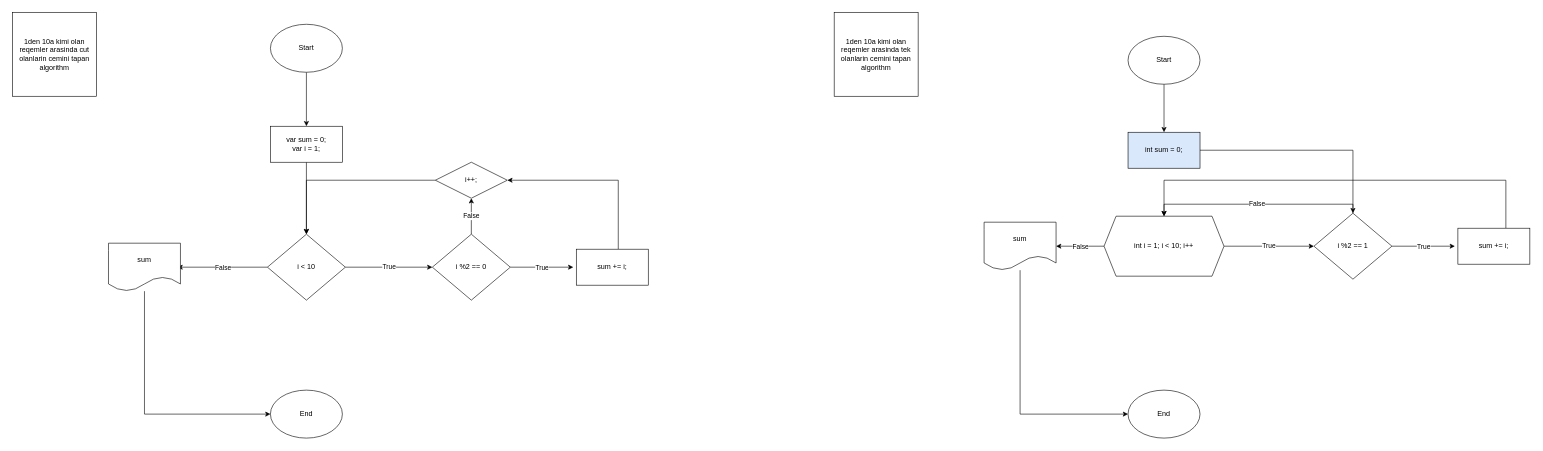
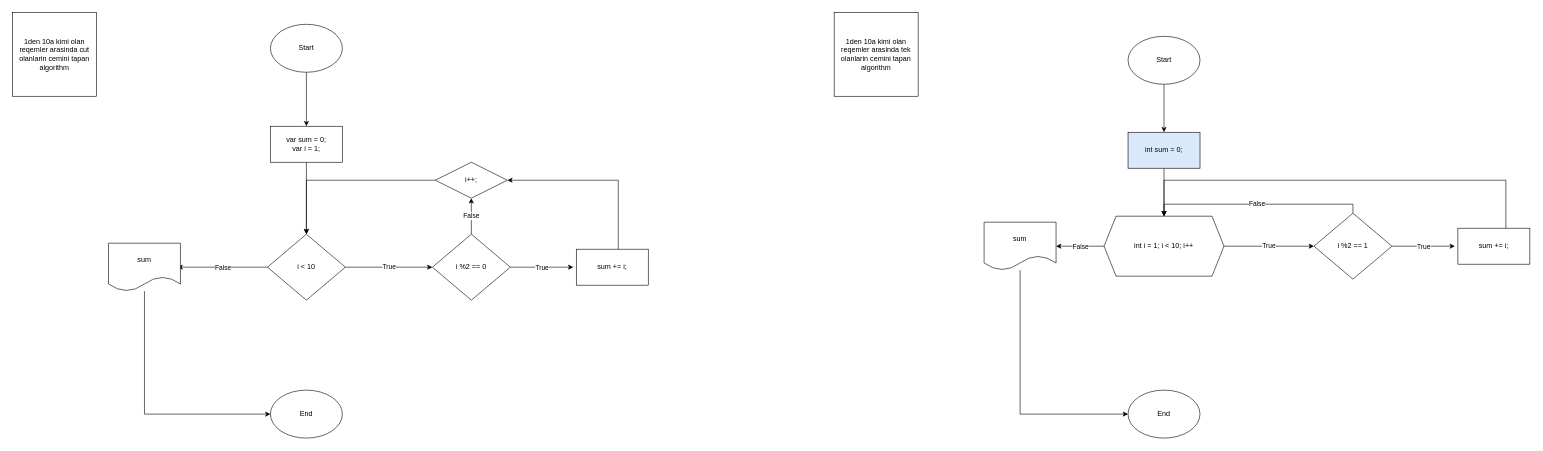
- <mxCell id="23" style="edgeStyle=orthogonalEdgeStyle;rounded=0;orthogonalLoop=1;jettySize=auto;html=1;" edge="1" parent="1" source="24" target="30"><mxGeometry relative="1" as="geometry" /></mxCell>
+ <mxCell id="23" style="edgeStyle=orthogonalEdgeStyle;rounded=0;orthogonalLoop=1;jettySize=auto;html=1;entryX=0.5;entryY=0;entryDx=0;entryDy=0;" edge="1" parent="1" source="24" target="27"><mxGeometry relative="1" as="geometry" /></mxCell>
